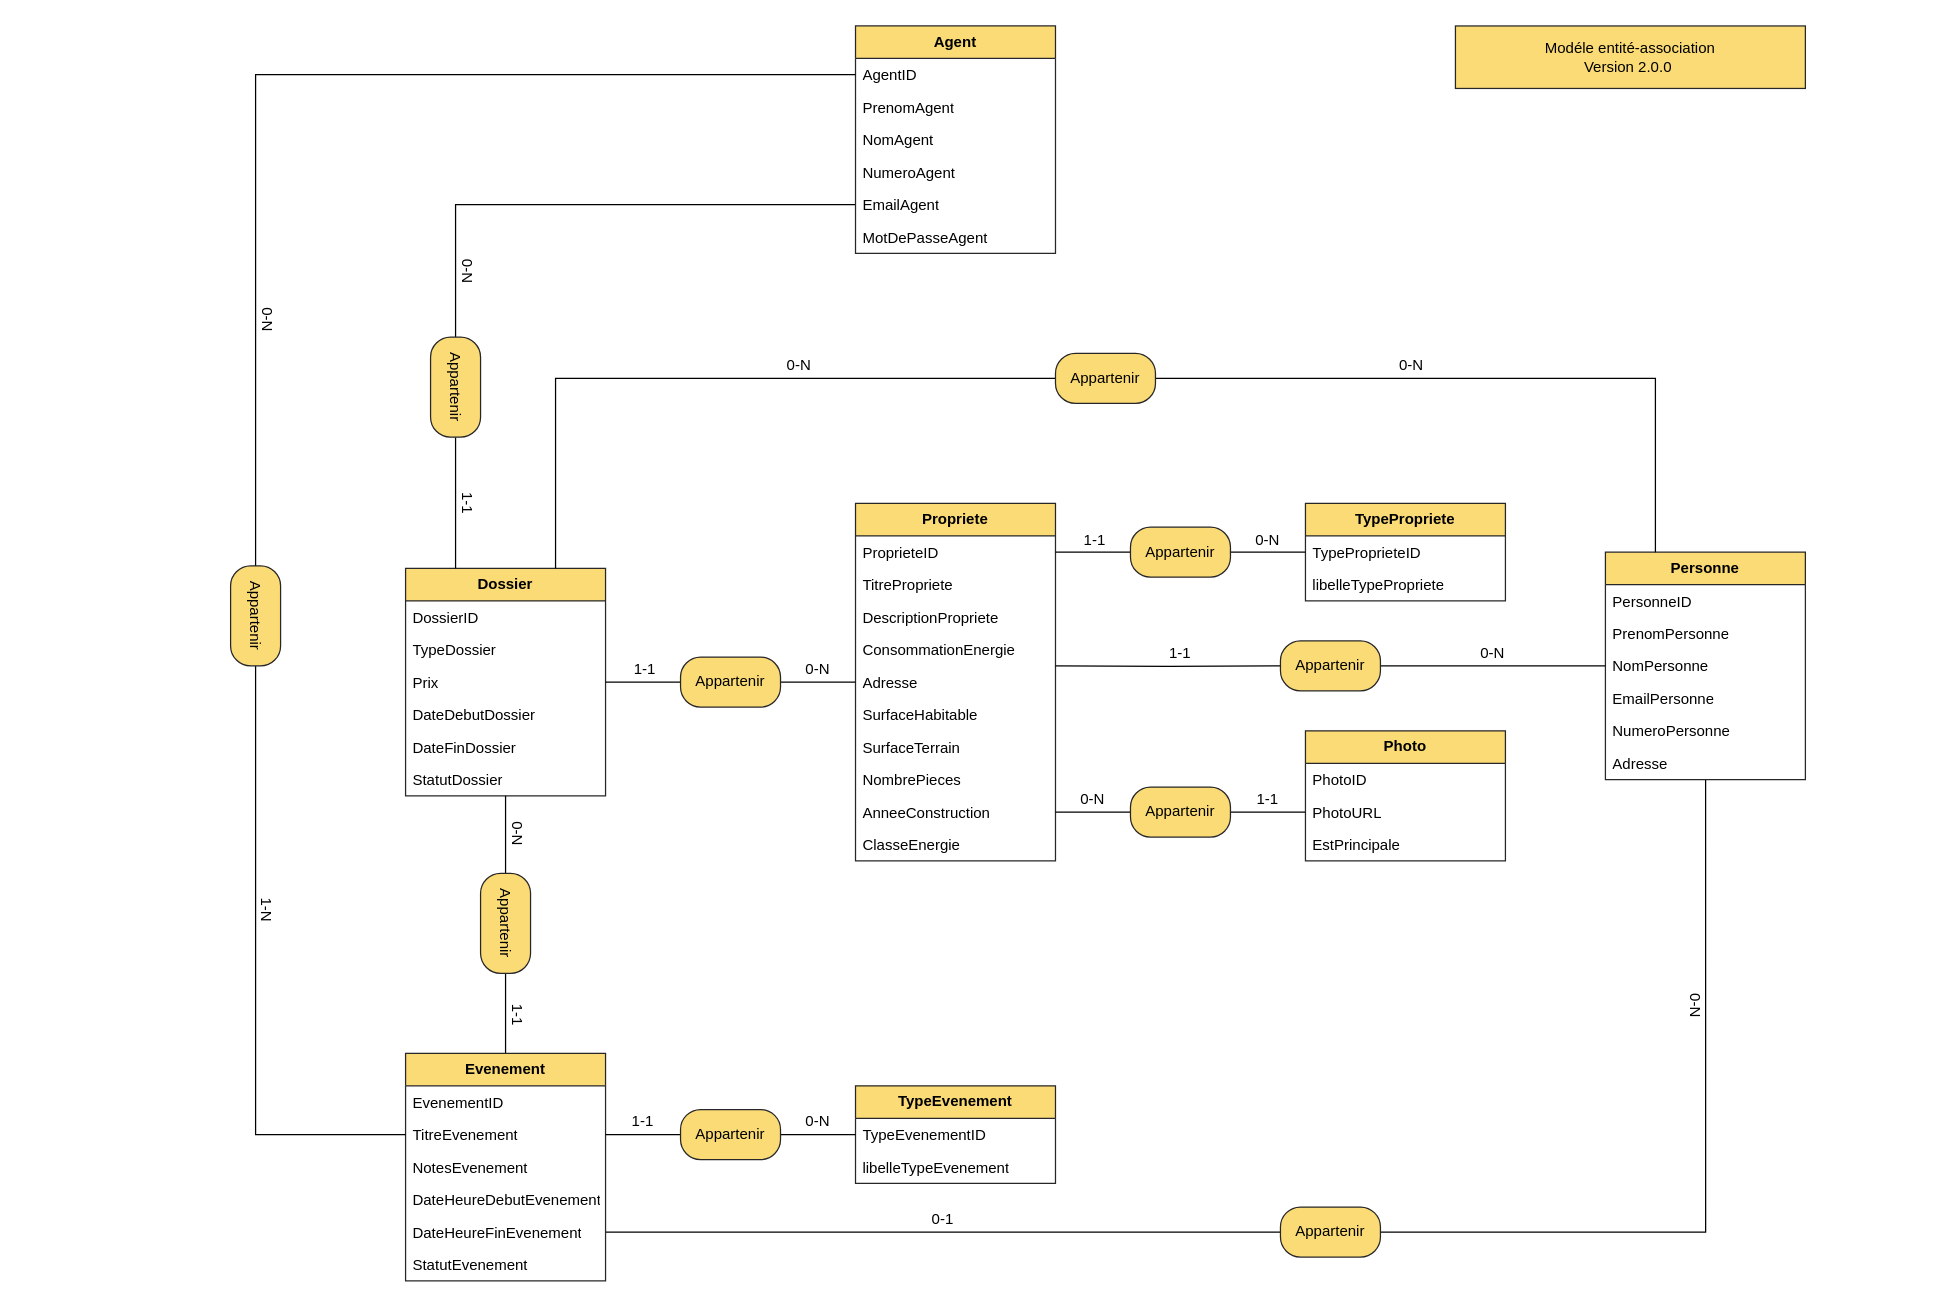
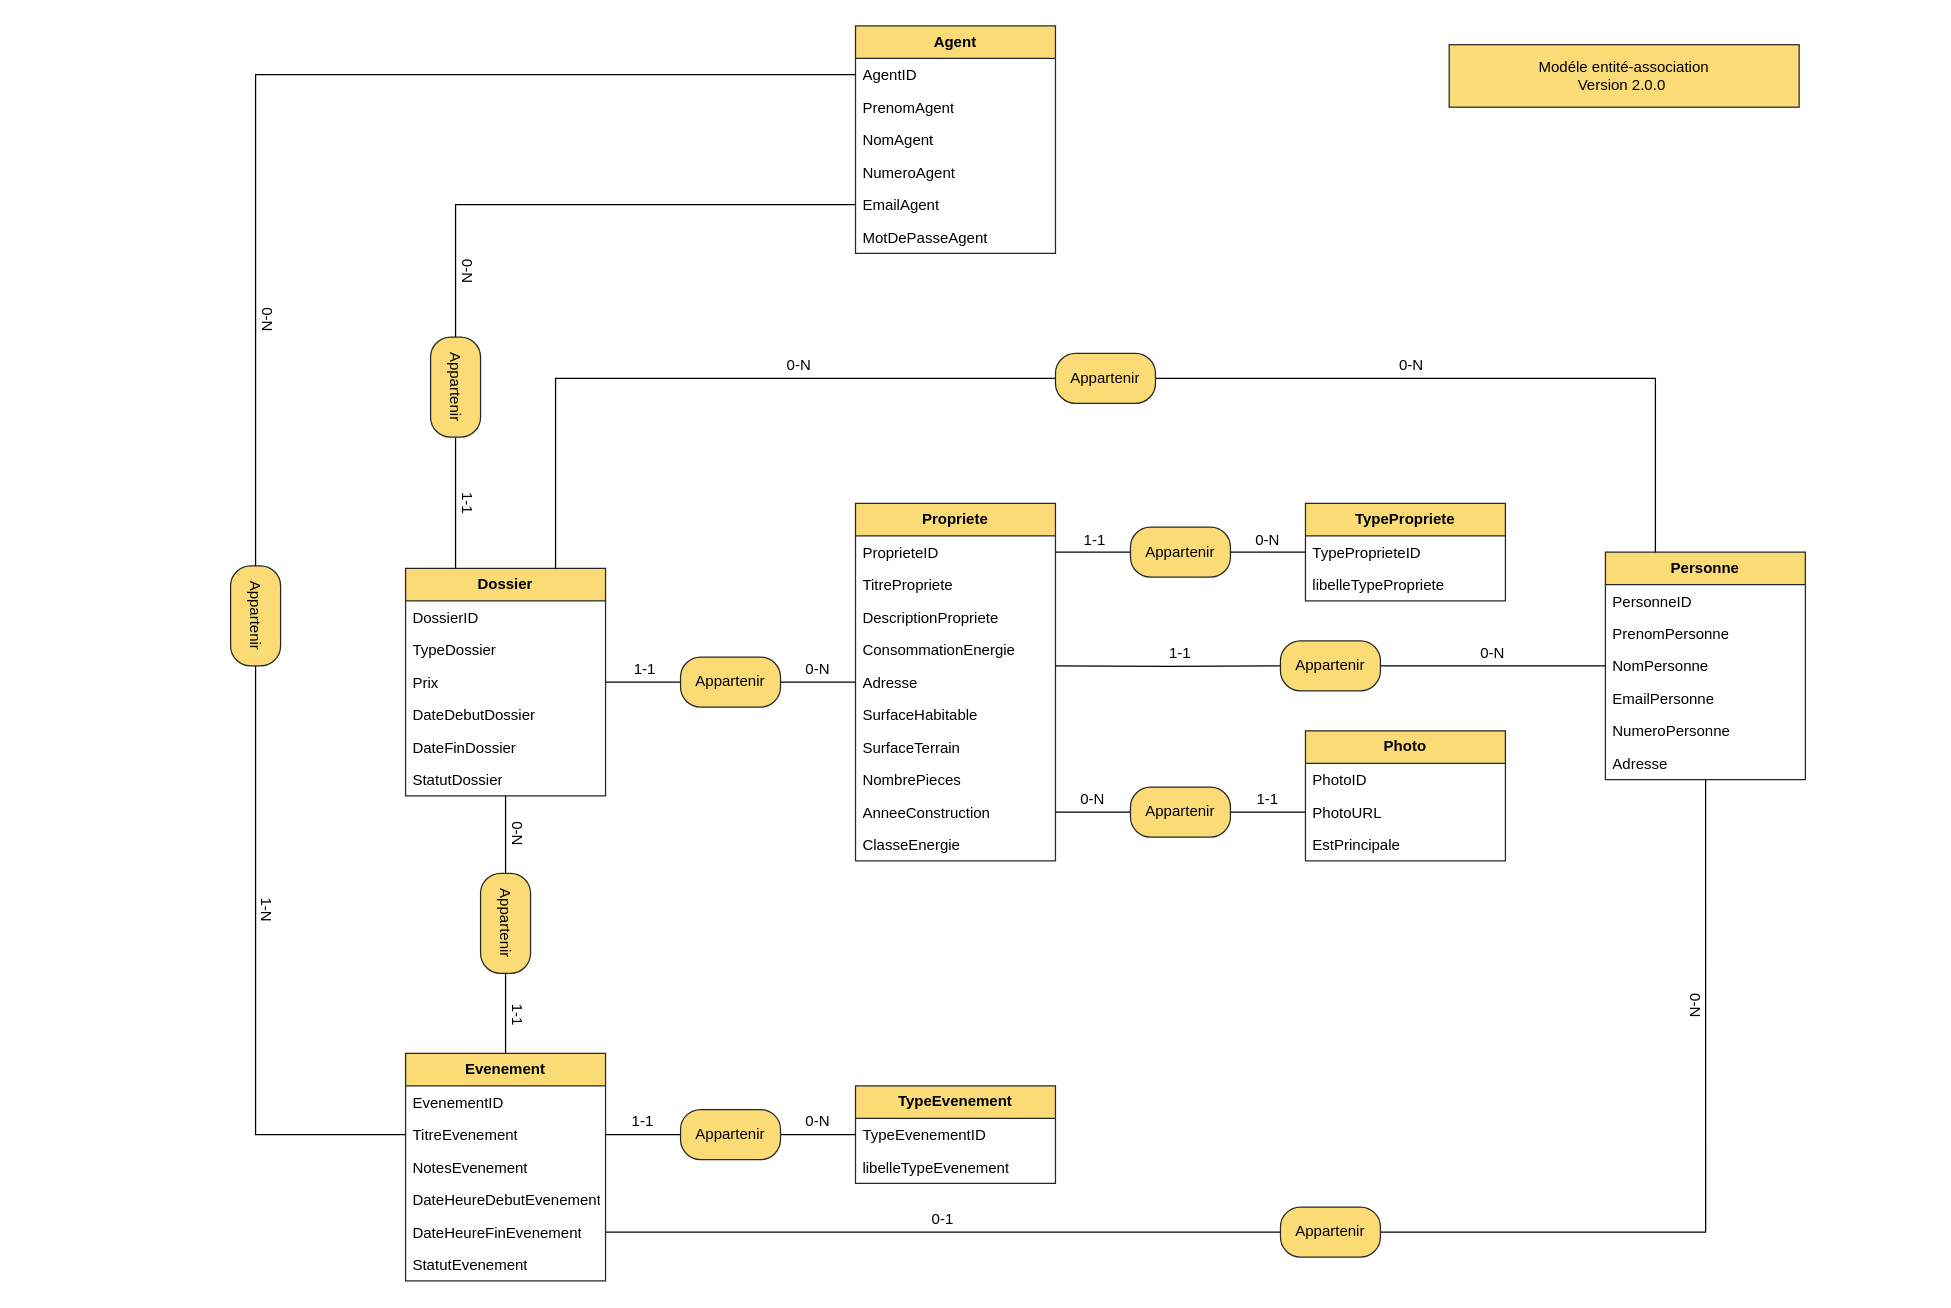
- <mxCell id="76" value="Modéle entité-association&lt;div&gt;Version 2.0.0&amp;nbsp;&lt;/div&gt;" style="html=1;whiteSpace=wrap;fillColor=light-dark(#fadb75, #ededed);strokeColor=light-dark(#272629, #ededed);" vertex="1" parent="1"><mxGeometry x="1164" y="20" width="280" height="50" as="geometry" /></mxCell>
+ <mxCell id="76" value="Modéle entité-association&lt;div&gt;Version 2.0.0&amp;nbsp;&lt;/div&gt;" style="html=1;whiteSpace=wrap;fillColor=light-dark(#fadb75, #ededed);strokeColor=light-dark(#272629, #ededed);" vertex="1" parent="1"><mxGeometry x="1159" y="35" width="280" height="50" as="geometry" /></mxCell>
